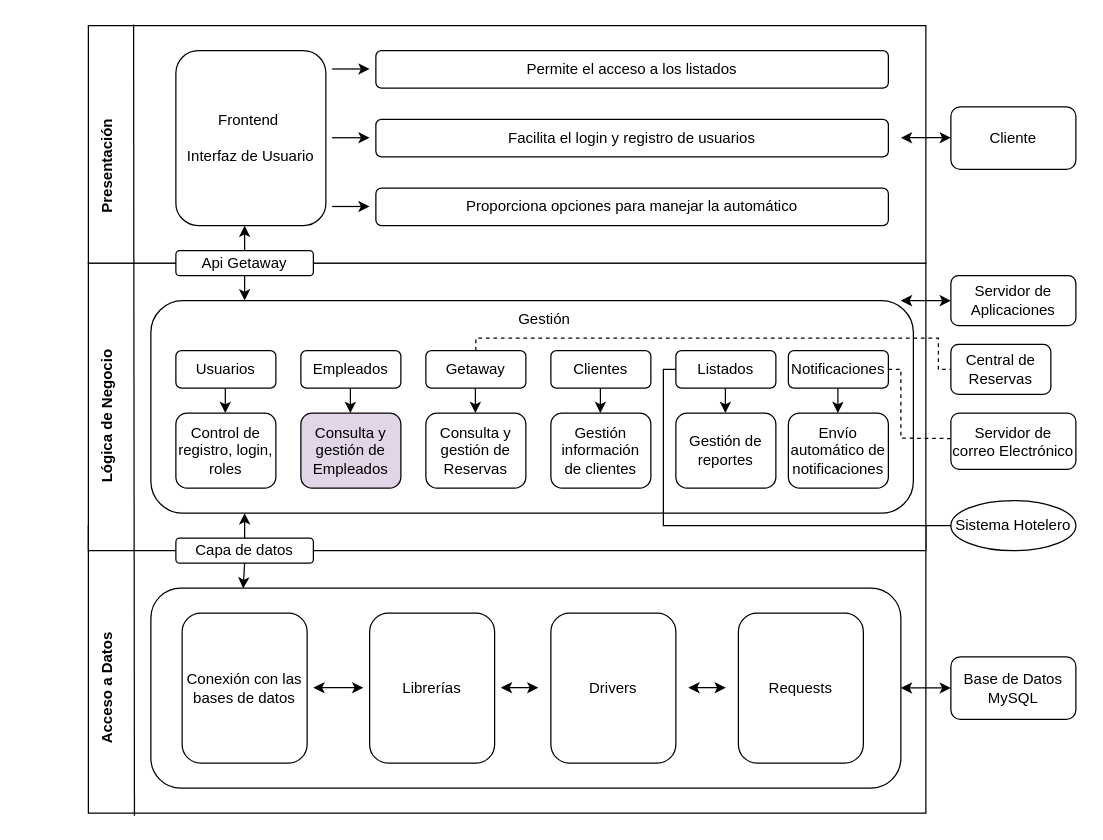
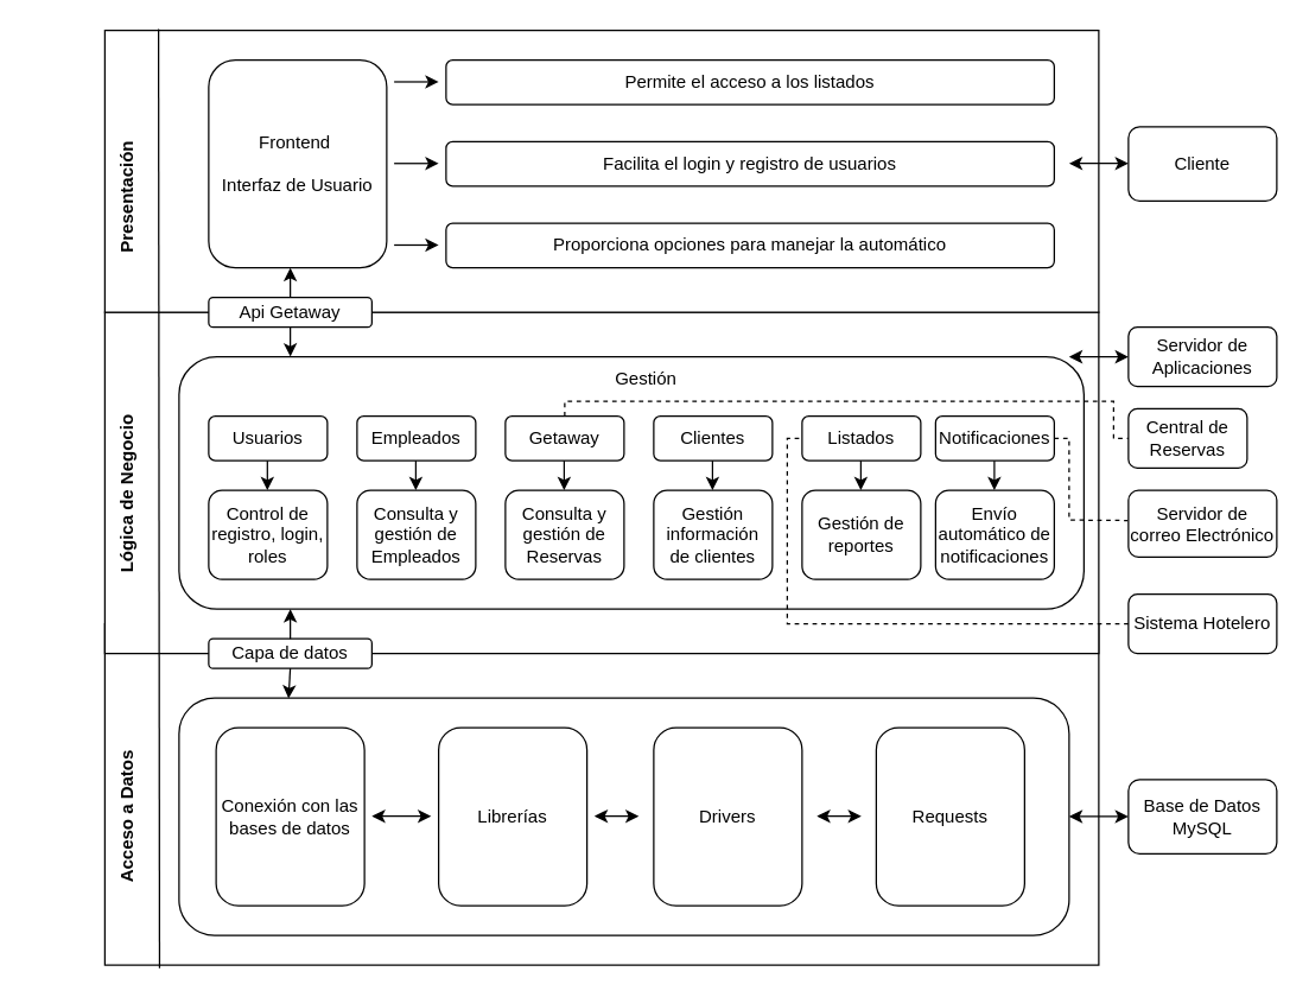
- <mxCell id="22" value="Consulta y gestión de Empleados" style="rounded=1;whiteSpace=wrap;html=1;fillColor=#e1d5e7;" parent="1" vertex="1"><mxGeometry x="240" y="330" width="80" height="60" as="geometry" /></mxCell>
+ <mxCell id="22" value="Consulta y gestión de Empleados" style="rounded=1;whiteSpace=wrap;html=1;" parent="1" vertex="1"><mxGeometry x="240" y="330" width="80" height="60" as="geometry" /></mxCell>
- <mxCell id="59" value="" style="endArrow=none;dashed=0;html=1;rounded=0;entryX=0;entryY=0.5;entryDx=0;entryDy=0;exitX=0;exitY=0.5;exitDx=0;exitDy=0;" parent="1" source="52" target="20" edge="1"><mxGeometry width="50" height="50" relative="1" as="geometry"><mxPoint x="460" y="240" as="sourcePoint" /><mxPoint x="510" y="190" as="targetPoint" /><Array as="points"><mxPoint x="530" y="420" /><mxPoint x="530" y="295" /></Array></mxGeometry></mxCell>
+ <mxCell id="59" value="" style="endArrow=none;dashed=1;html=1;rounded=0;entryX=0;entryY=0.5;entryDx=0;entryDy=0;exitX=0;exitY=0.5;exitDx=0;exitDy=0;" parent="1" source="52" target="20" edge="1"><mxGeometry width="50" height="50" relative="1" as="geometry"><mxPoint x="460" y="240" as="sourcePoint" /><mxPoint x="510" y="190" as="targetPoint" /><Array as="points"><mxPoint x="530" y="420" /><mxPoint x="530" y="295" /></Array></mxGeometry></mxCell>
- <mxCell id="52" value="Sistema Hotelero" style="ellipse;whiteSpace=wrap;html=1;" parent="1" vertex="1"><mxGeometry x="760" y="400" width="100" height="40" as="geometry" /></mxCell>
+ <mxCell id="52" value="Sistema Hotelero" style="rounded=1;whiteSpace=wrap;html=1;" parent="1" vertex="1"><mxGeometry x="760" y="400" width="100" height="40" as="geometry" /></mxCell>
